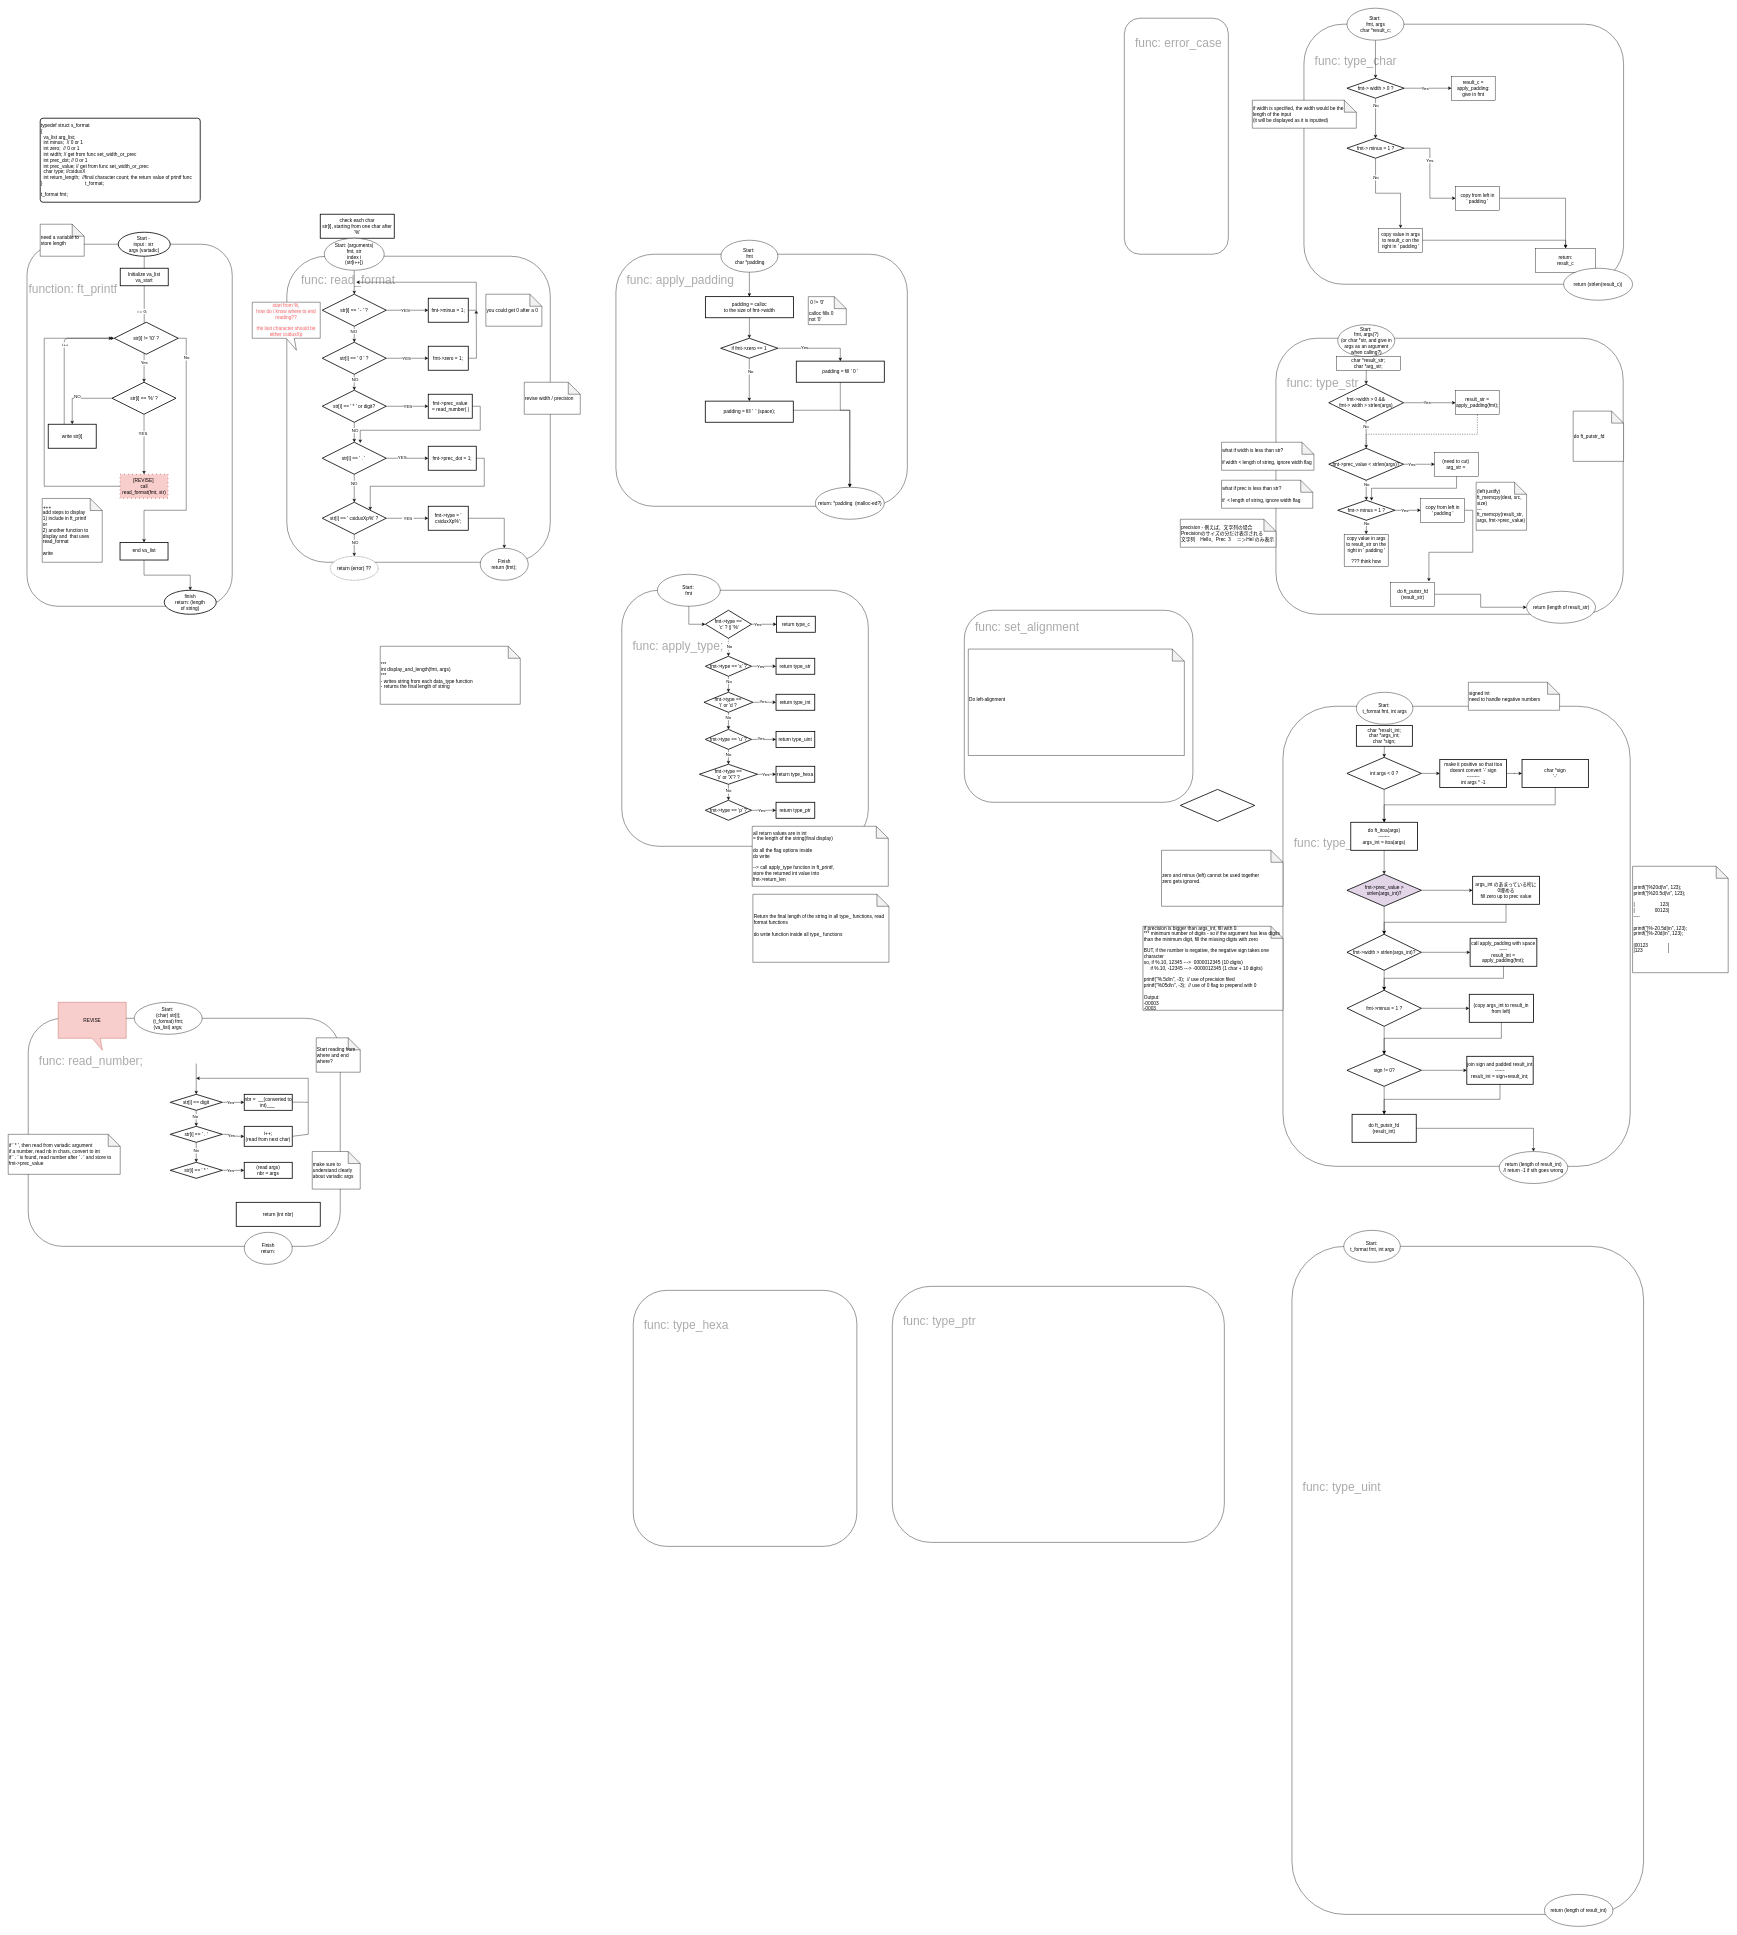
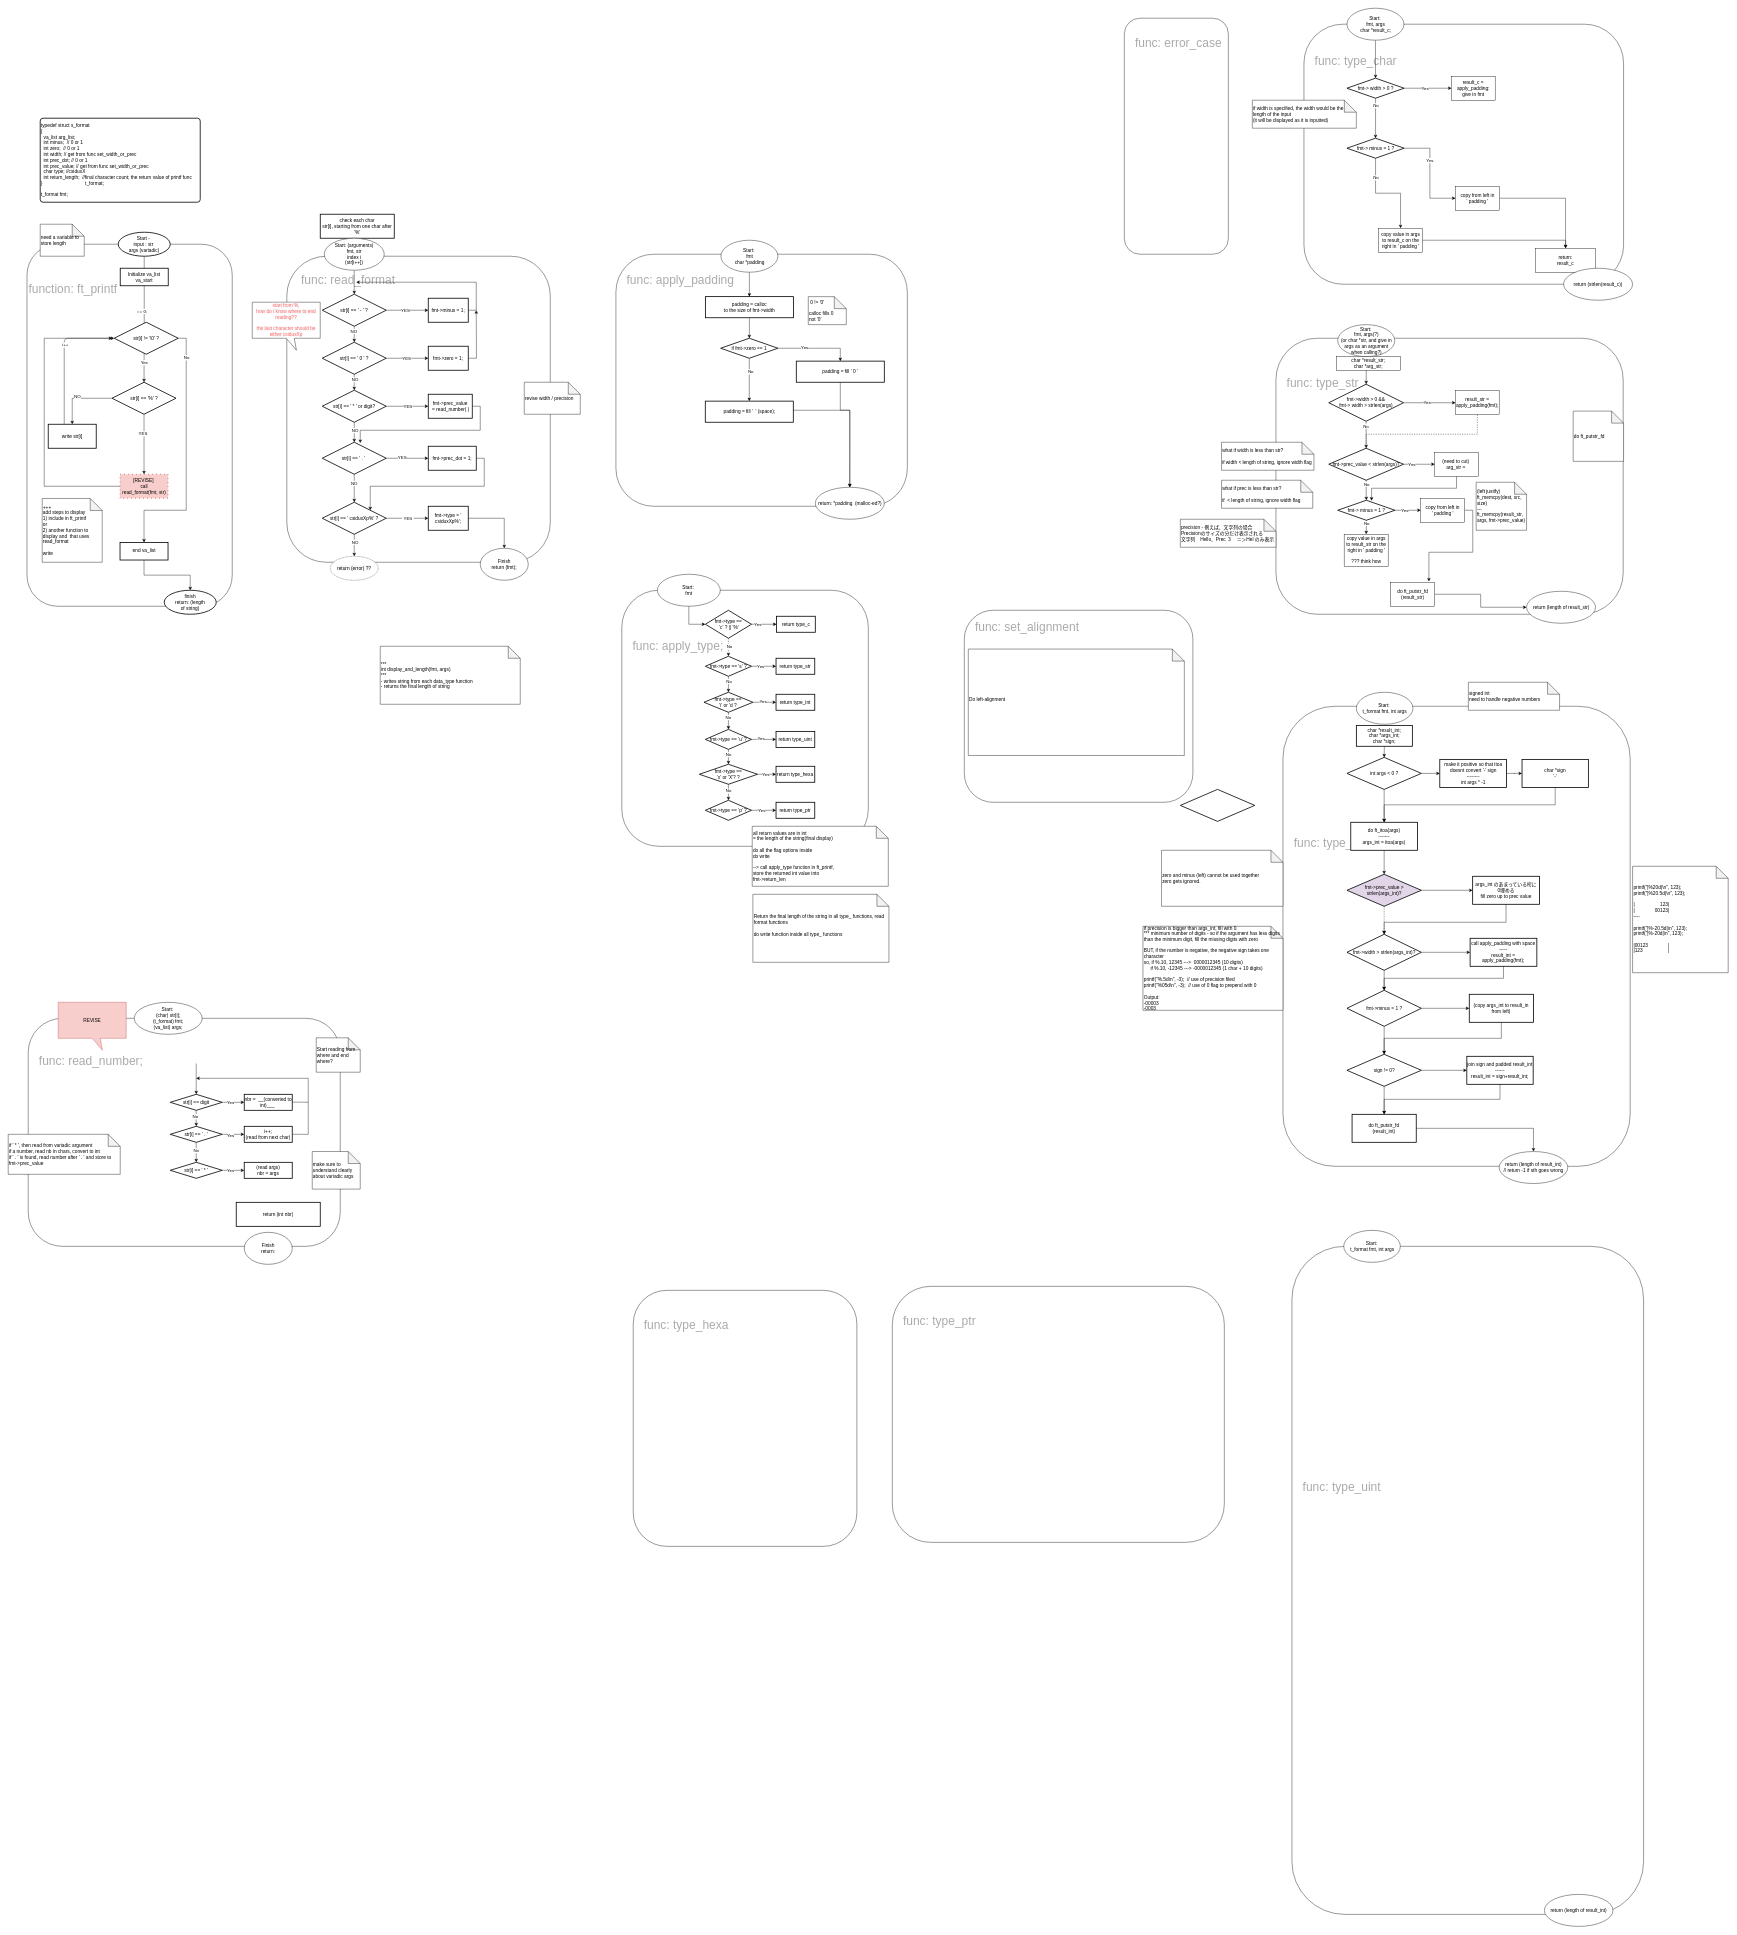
- <mxCell id="210" value="you could get 0 after a 0" style="shape=note;whiteSpace=wrap;html=1;backgroundOutline=1;darkOpacity=0.05;align=left;" parent="1" vertex="1"><mxGeometry x="1214" y="735" width="140" height="80" as="geometry" /></mxCell>
- <mxCell id="252" style="edgeStyle=orthogonalEdgeStyle;rounded=0;orthogonalLoop=1;jettySize=auto;html=1;exitX=0.5;exitY=1;exitDx=0;exitDy=0;" edge="1" parent="1" source="245" target="240"><mxGeometry relative="1" as="geometry" /></mxCell>
+ <mxCell id="252" style="edgeStyle=orthogonalEdgeStyle;rounded=0;orthogonalLoop=1;jettySize=auto;html=1;exitX=0.5;exitY=1;exitDx=0;exitDy=0;dashed=1;" edge="1" parent="1" source="245" target="240"><mxGeometry relative="1" as="geometry" /></mxCell>
- <mxCell id="57" value="i++;&lt;br&gt;(read from next char)" style="whiteSpace=wrap;html=1;strokeWidth=2;" parent="1" vertex="1"><mxGeometry x="610" y="2815" width="120" height="50" as="geometry" /></mxCell>
+ <mxCell id="57" value="i++;&lt;br&gt;(read from next char)" style="whiteSpace=wrap;html=1;strokeWidth=2;" parent="1" vertex="1"><mxGeometry x="610" y="2815" width="120" height="40" as="geometry" /></mxCell>
